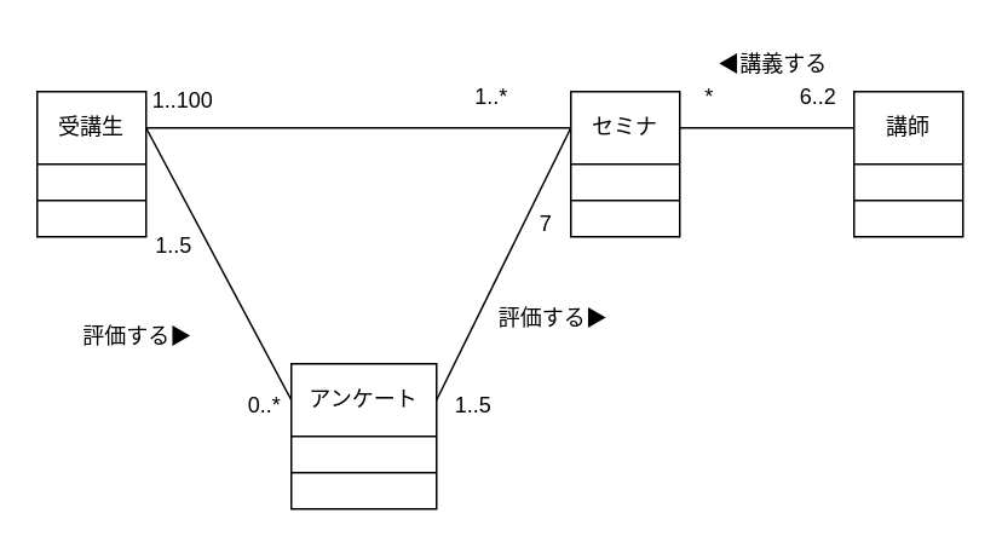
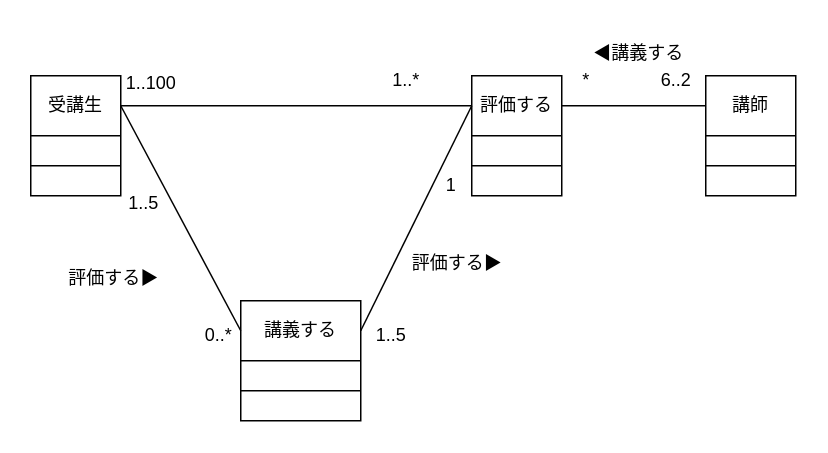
- <mxCell id="11" value="セミナ" style="shape=partialRectangle;html=1;whiteSpace=wrap;connectable=0;strokeColor=inherit;overflow=hidden;fillColor=none;top=0;left=0;bottom=0;right=0;pointerEvents=1;" parent="10" vertex="1"><mxGeometry width="60" height="40" as="geometry"><mxRectangle width="60" height="40" as="alternateBounds" /></mxGeometry></mxCell>
+ <mxCell id="11" value="評価する" style="shape=partialRectangle;html=1;whiteSpace=wrap;connectable=0;strokeColor=inherit;overflow=hidden;fillColor=none;top=0;left=0;bottom=0;right=0;pointerEvents=1;" parent="10" vertex="1"><mxGeometry width="60" height="40" as="geometry"><mxRectangle width="60" height="40" as="alternateBounds" /></mxGeometry></mxCell>
- <mxCell id="43" value="7" style="text;html=1;align=center;verticalAlign=middle;resizable=0;points=[];autosize=1;strokeColor=none;fillColor=none;" parent="1" vertex="1"><mxGeometry x="285" y="108" width="30" height="30" as="geometry" /></mxCell>
+ <mxCell id="43" value="1" style="text;html=1;align=center;verticalAlign=middle;resizable=0;points=[];autosize=1;strokeColor=none;fillColor=none;" parent="1" vertex="1"><mxGeometry x="285" y="108" width="30" height="30" as="geometry" /></mxCell>
- <mxCell id="25" value="アンケート" style="shape=partialRectangle;html=1;whiteSpace=wrap;connectable=0;strokeColor=inherit;overflow=hidden;fillColor=none;top=0;left=0;bottom=0;right=0;pointerEvents=1;" parent="24" vertex="1"><mxGeometry width="80" height="40" as="geometry"><mxRectangle width="80" height="40" as="alternateBounds" /></mxGeometry></mxCell>
+ <mxCell id="25" value="講義する" style="shape=partialRectangle;html=1;whiteSpace=wrap;connectable=0;strokeColor=inherit;overflow=hidden;fillColor=none;top=0;left=0;bottom=0;right=0;pointerEvents=1;" parent="24" vertex="1"><mxGeometry width="80" height="40" as="geometry"><mxRectangle width="80" height="40" as="alternateBounds" /></mxGeometry></mxCell>
